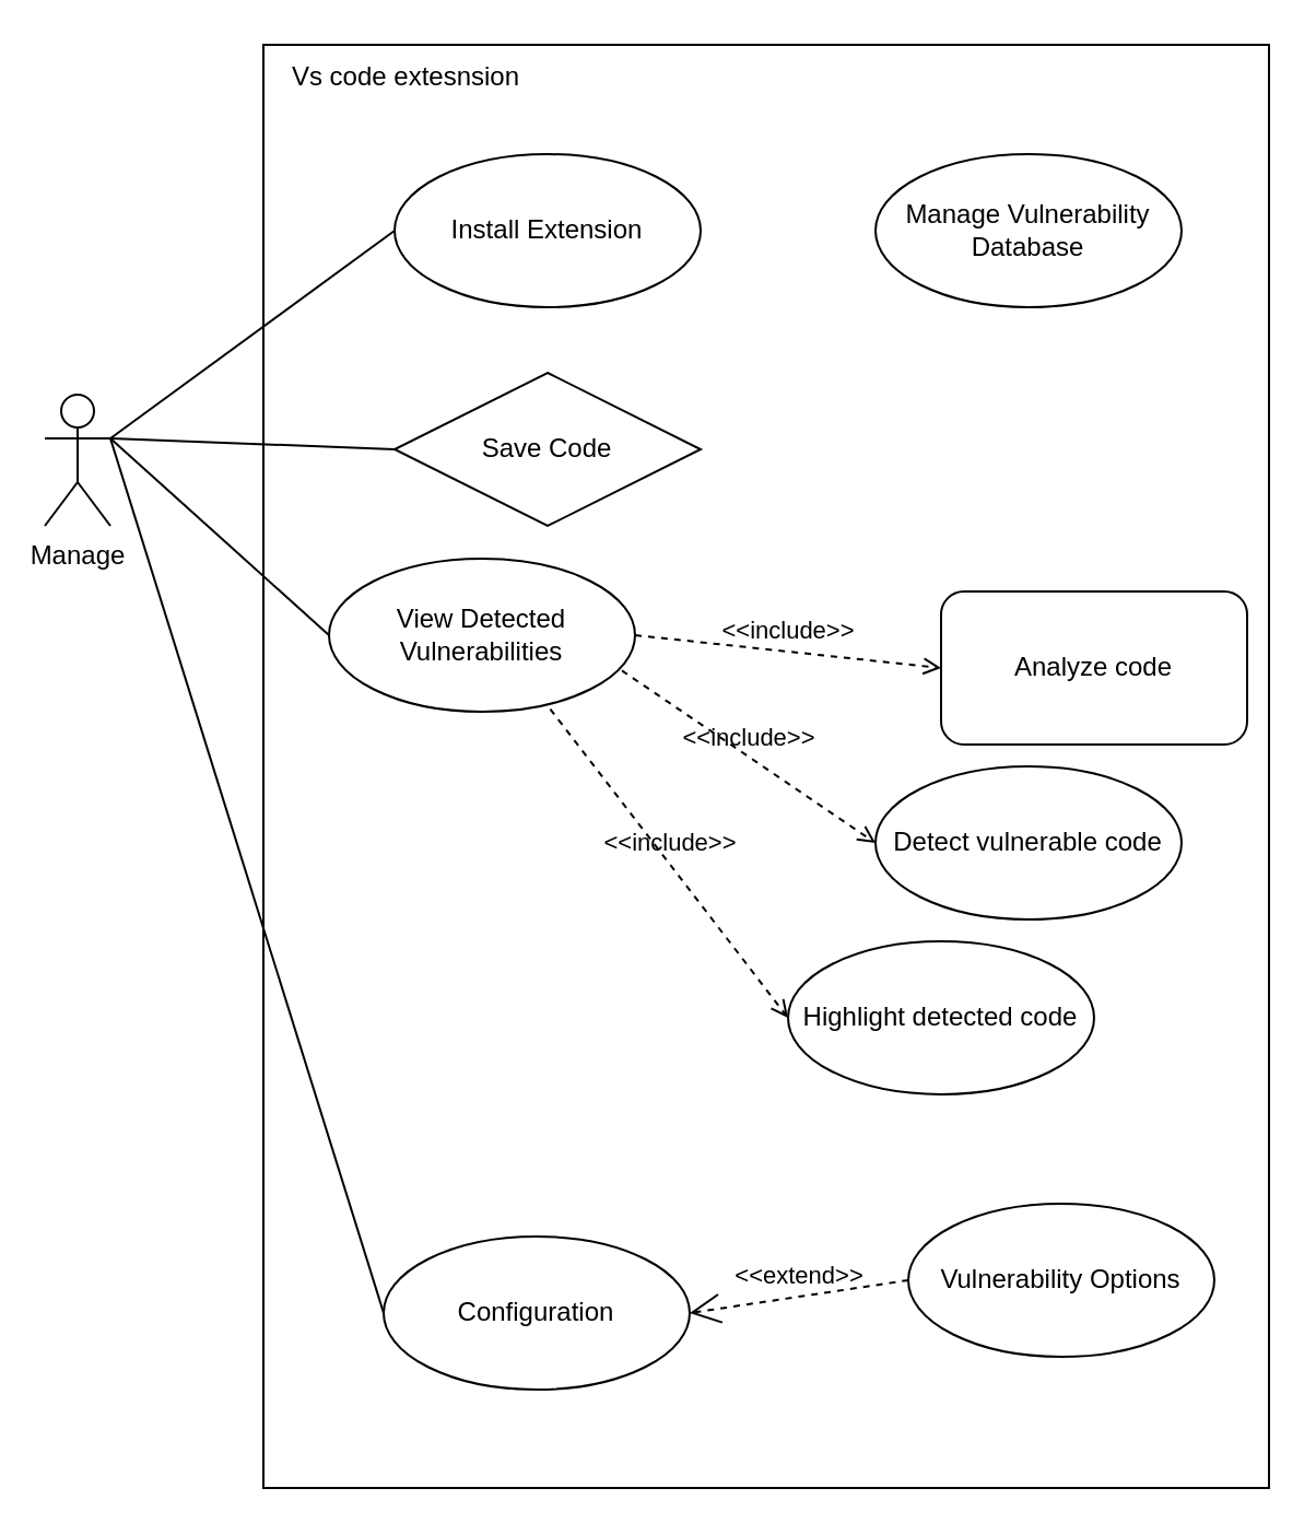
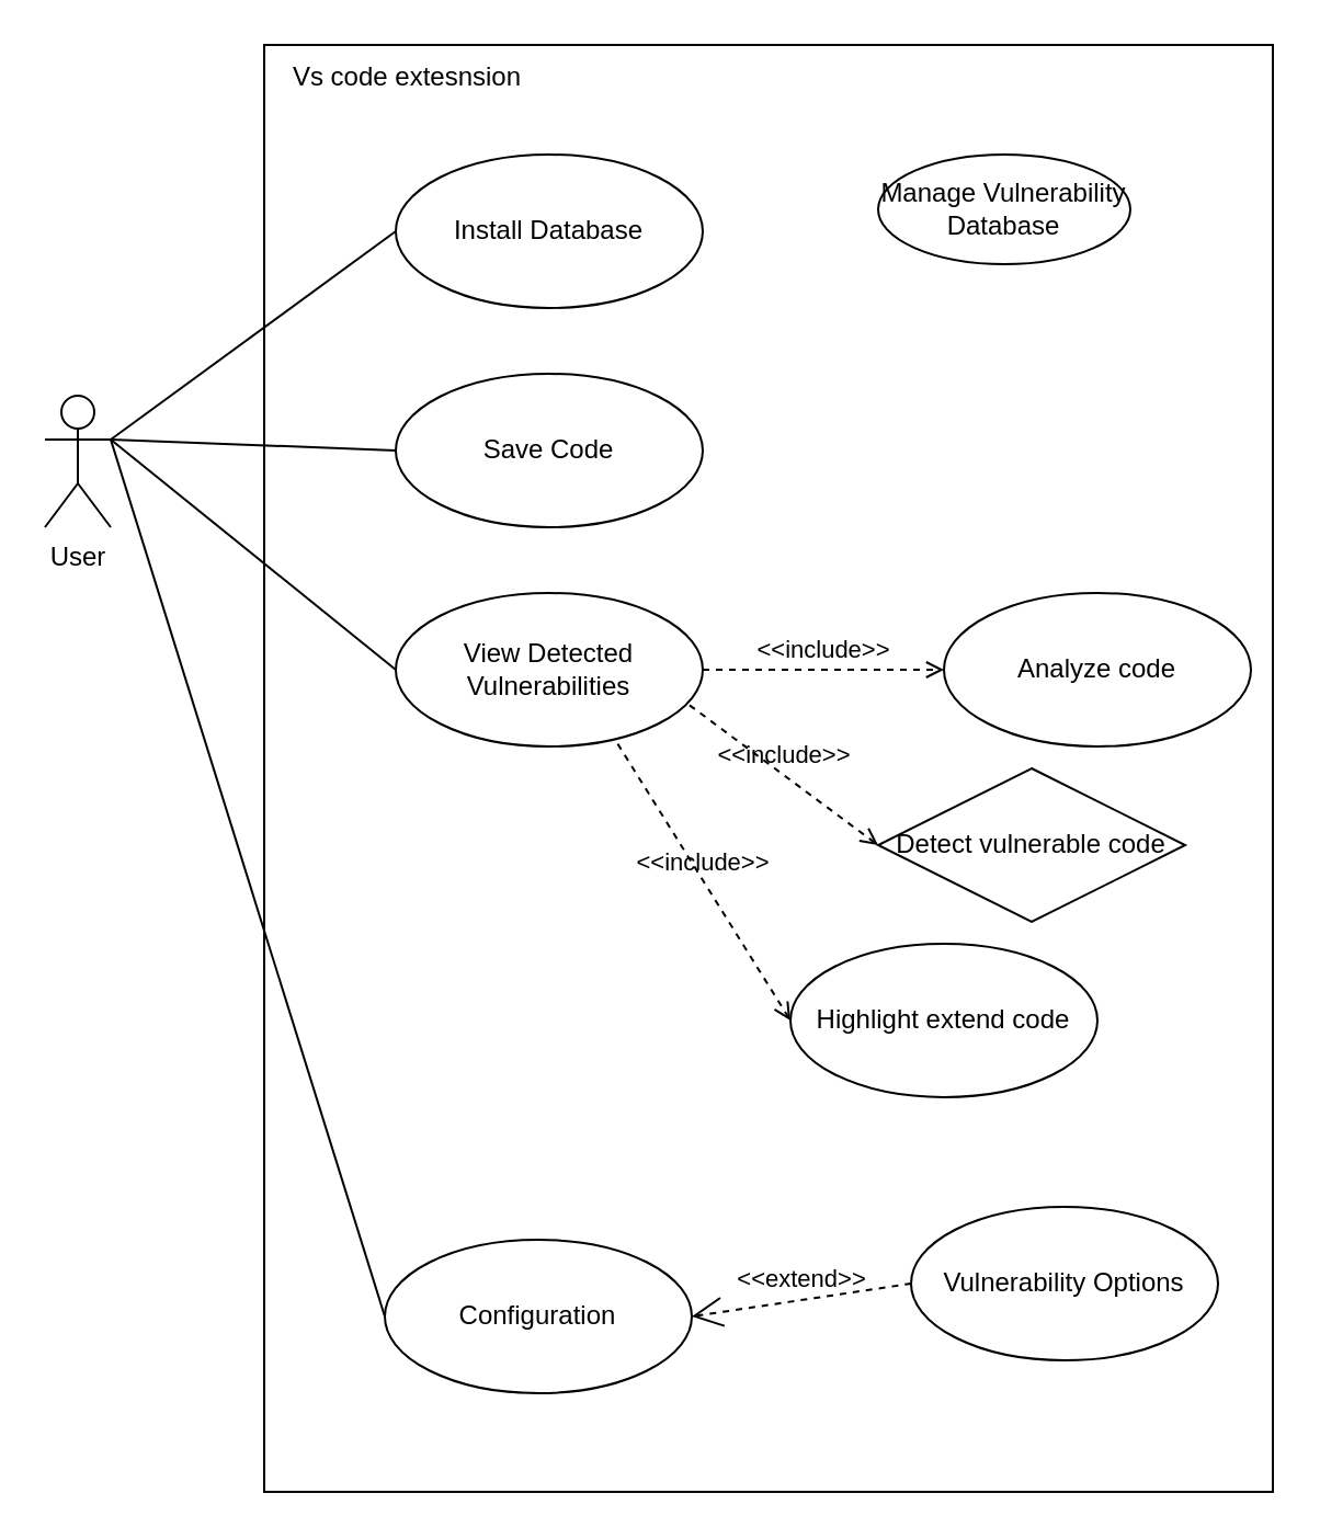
- <mxCell id="5" value="Install Extension" style="ellipse;whiteSpace=wrap;html=1;" vertex="1" parent="1"><mxGeometry x="180" y="70" width="140" height="70" as="geometry" /></mxCell>
+ <mxCell id="5" value="Install Database" style="ellipse;whiteSpace=wrap;html=1;" vertex="1" parent="1"><mxGeometry x="180" y="70" width="140" height="70" as="geometry" /></mxCell>
- <mxCell id="17" value="Manage Vulnerability Database" style="ellipse;whiteSpace=wrap;html=1;" vertex="1" parent="1"><mxGeometry x="400" y="70" width="140" height="70" as="geometry" /></mxCell>
+ <mxCell id="17" value="Manage Vulnerability Database" style="ellipse;whiteSpace=wrap;html=1;" vertex="1" parent="1"><mxGeometry x="400" y="70" width="115" height="50" as="geometry" /></mxCell>
- <mxCell id="6" value="Save Code" style="rhombus;whiteSpace=wrap;html=1;" vertex="1" parent="1"><mxGeometry x="180" y="170" width="140" height="70" as="geometry" /></mxCell>
+ <mxCell id="6" value="Save Code" style="ellipse;whiteSpace=wrap;html=1;" vertex="1" parent="1"><mxGeometry x="180" y="170" width="140" height="70" as="geometry" /></mxCell>
- <mxCell id="3" value="Manage" style="shape=umlActor;html=1;verticalLabelPosition=bottom;verticalAlign=top;align=center;" vertex="1" parent="1"><mxGeometry x="20" y="180" width="30" height="60" as="geometry" /></mxCell>
+ <mxCell id="3" value="User" style="shape=umlActor;html=1;verticalLabelPosition=bottom;verticalAlign=top;align=center;" vertex="1" parent="1"><mxGeometry x="20" y="180" width="30" height="60" as="geometry" /></mxCell>
- <mxCell id="7" value="View Detected Vulnerabilities" style="ellipse;whiteSpace=wrap;html=1;" vertex="1" parent="1"><mxGeometry x="150" y="255" width="140" height="70" as="geometry" /></mxCell>
+ <mxCell id="7" value="View Detected Vulnerabilities" style="ellipse;whiteSpace=wrap;html=1;" vertex="1" parent="1"><mxGeometry x="180" y="270" width="140" height="70" as="geometry" /></mxCell>
- <mxCell id="9" value="Analyze code" style="whiteSpace=wrap;html=1;rounded=1;" vertex="1" parent="1"><mxGeometry x="430" y="270" width="140" height="70" as="geometry" /></mxCell>
+ <mxCell id="9" value="Analyze code" style="ellipse;whiteSpace=wrap;html=1;" vertex="1" parent="1"><mxGeometry x="430" y="270" width="140" height="70" as="geometry" /></mxCell>
- <mxCell id="10" value="Detect vulnerable code" style="ellipse;whiteSpace=wrap;html=1;" vertex="1" parent="1"><mxGeometry x="400" y="350" width="140" height="70" as="geometry" /></mxCell>
+ <mxCell id="10" value="Detect vulnerable code" style="rhombus;whiteSpace=wrap;html=1;" vertex="1" parent="1"><mxGeometry x="400" y="350" width="140" height="70" as="geometry" /></mxCell>
- <mxCell id="12" value="Highlight detected code" style="ellipse;whiteSpace=wrap;html=1;" vertex="1" parent="1"><mxGeometry x="360" y="430" width="140" height="70" as="geometry" /></mxCell>
+ <mxCell id="12" value="Highlight extend code" style="ellipse;whiteSpace=wrap;html=1;" vertex="1" parent="1"><mxGeometry x="360" y="430" width="140" height="70" as="geometry" /></mxCell>
